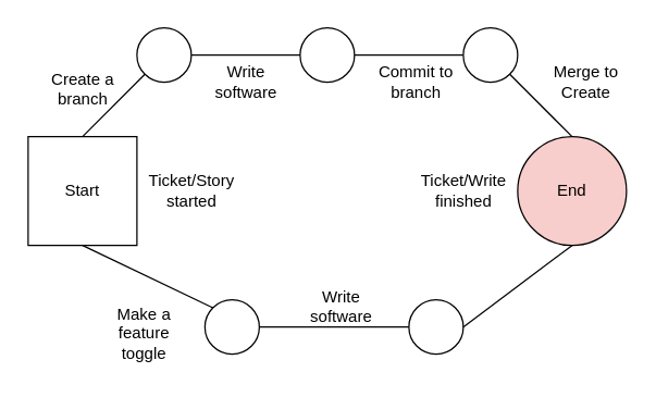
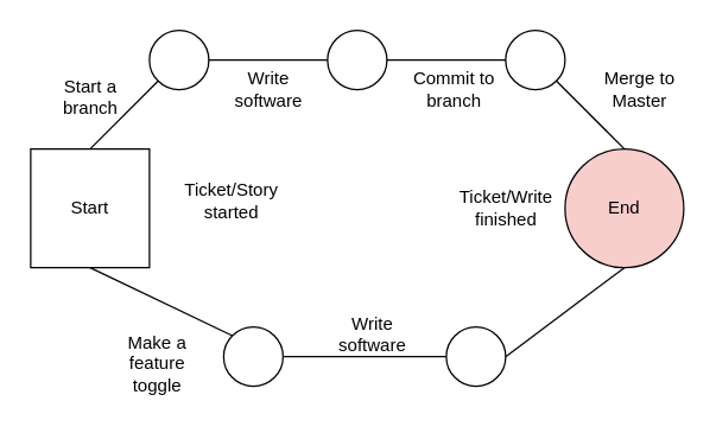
- <mxCell id="23" value="Merge to &lt;br&gt;Create" style="text;html=1;align=center;verticalAlign=middle;resizable=0;points=[];autosize=1;strokeColor=none;" vertex="1" parent="1"><mxGeometry x="400" y="45" width="60" height="30" as="geometry" /></mxCell>
+ <mxCell id="23" value="Merge to &lt;br&gt;Master" style="text;html=1;align=center;verticalAlign=middle;resizable=0;points=[];autosize=1;strokeColor=none;" vertex="1" parent="1"><mxGeometry x="400" y="45" width="60" height="30" as="geometry" /></mxCell>
- <mxCell id="7" value="Create a &lt;br&gt;branch" style="text;html=1;align=center;verticalAlign=middle;resizable=0;points=[];autosize=1;strokeColor=none;" vertex="1" parent="1"><mxGeometry x="30" y="50" width="60" height="30" as="geometry" /></mxCell>
+ <mxCell id="7" value="Start a &lt;br&gt;branch" style="text;html=1;align=center;verticalAlign=middle;resizable=0;points=[];autosize=1;strokeColor=none;" vertex="1" parent="1"><mxGeometry x="30" y="50" width="60" height="30" as="geometry" /></mxCell>
- <mxCell id="19" value="Ticket/Story&lt;br&gt;started" style="text;html=1;align=center;verticalAlign=middle;resizable=0;points=[];autosize=1;strokeColor=none;" vertex="1" parent="1"><mxGeometry x="100" y="125" width="80" height="30" as="geometry" /></mxCell>
+ <mxCell id="19" value="Ticket/Story&lt;br&gt;started" style="text;html=1;align=center;verticalAlign=middle;resizable=0;points=[];autosize=1;strokeColor=none;" vertex="1" parent="1"><mxGeometry x="115" y="120" width="80" height="30" as="geometry" /></mxCell>
